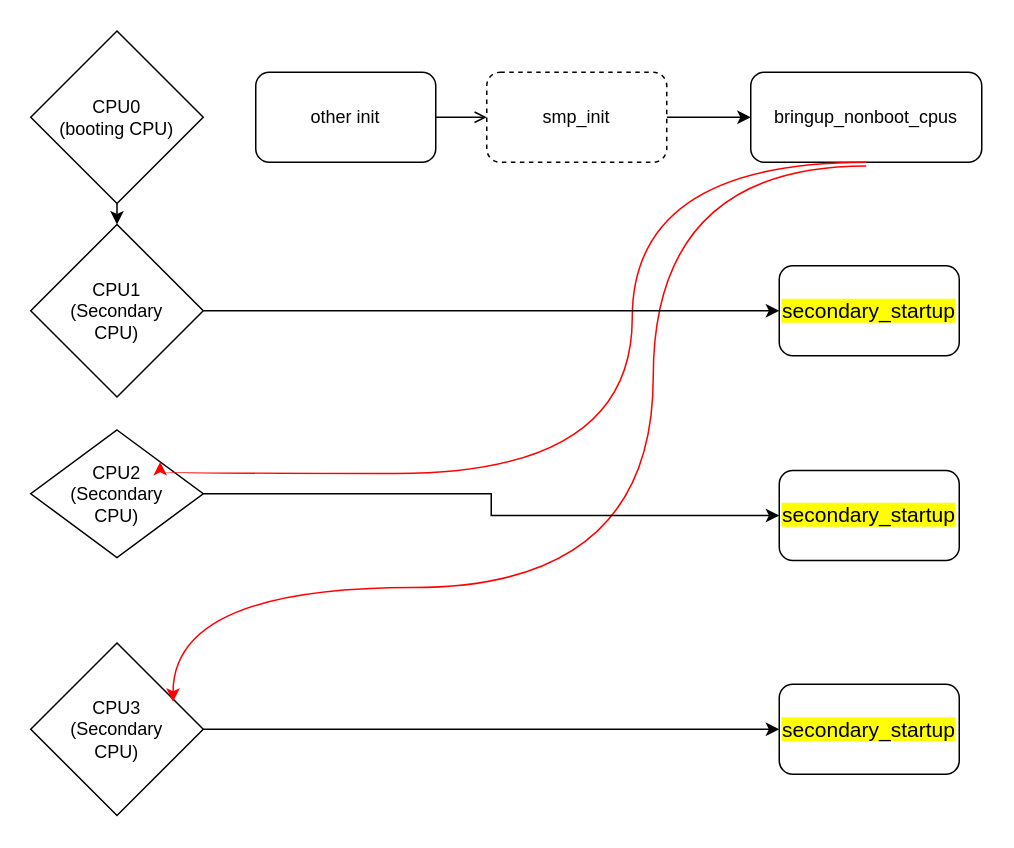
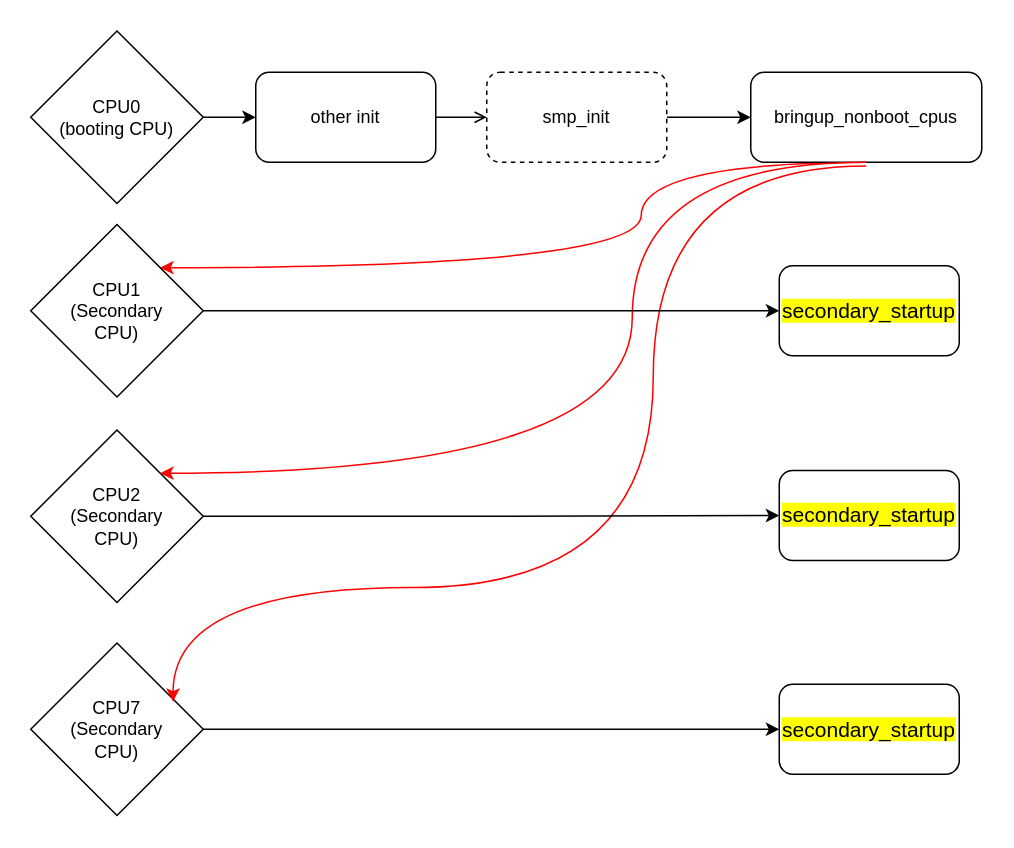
- <mxCell id="2" value="" style="edgeStyle=orthogonalEdgeStyle;curved=1;rounded=0;orthogonalLoop=1;jettySize=auto;html=1;strokeColor=#000000;" parent="1" source="3" target="8" edge="1"><mxGeometry relative="1" as="geometry" /></mxCell>
+ <mxCell id="2" value="" style="edgeStyle=orthogonalEdgeStyle;curved=1;rounded=0;orthogonalLoop=1;jettySize=auto;html=1;strokeColor=#000000;" parent="1" source="3" target="20" edge="1"><mxGeometry relative="1" as="geometry" /></mxCell>
+ <mxCell id="6" style="edgeStyle=orthogonalEdgeStyle;rounded=0;orthogonalLoop=1;jettySize=auto;html=1;curved=1;entryX=1;entryY=0;entryDx=0;entryDy=0;strokeColor=#FF0000;" parent="1" source="7" target="8" edge="1"><mxGeometry relative="1" as="geometry"><Array as="points"><mxPoint x="427" y="108" /><mxPoint x="427" y="178" /></Array></mxGeometry></mxCell>
- <mxCell id="9" value="CPU2&lt;br&gt;(Secondary &lt;br&gt;CPU)" style="rhombus;whiteSpace=wrap;html=1;" parent="1" vertex="1"><mxGeometry x="20" y="286" width="115" height="85" as="geometry" /></mxCell>
+ <mxCell id="9" value="CPU2&lt;br&gt;(Secondary &lt;br&gt;CPU)" style="rhombus;whiteSpace=wrap;html=1;" parent="1" vertex="1"><mxGeometry x="20" y="286" width="115" height="115" as="geometry" /></mxCell>
- <mxCell id="10" value="CPU3&lt;br&gt;(Secondary &lt;br&gt;CPU)" style="rhombus;whiteSpace=wrap;html=1;" parent="1" vertex="1"><mxGeometry x="20" y="428" width="115" height="115" as="geometry" /></mxCell>
+ <mxCell id="10" value="CPU7&lt;br&gt;(Secondary &lt;br&gt;CPU)" style="rhombus;whiteSpace=wrap;html=1;" parent="1" vertex="1"><mxGeometry x="20" y="428" width="115" height="115" as="geometry" /></mxCell>
